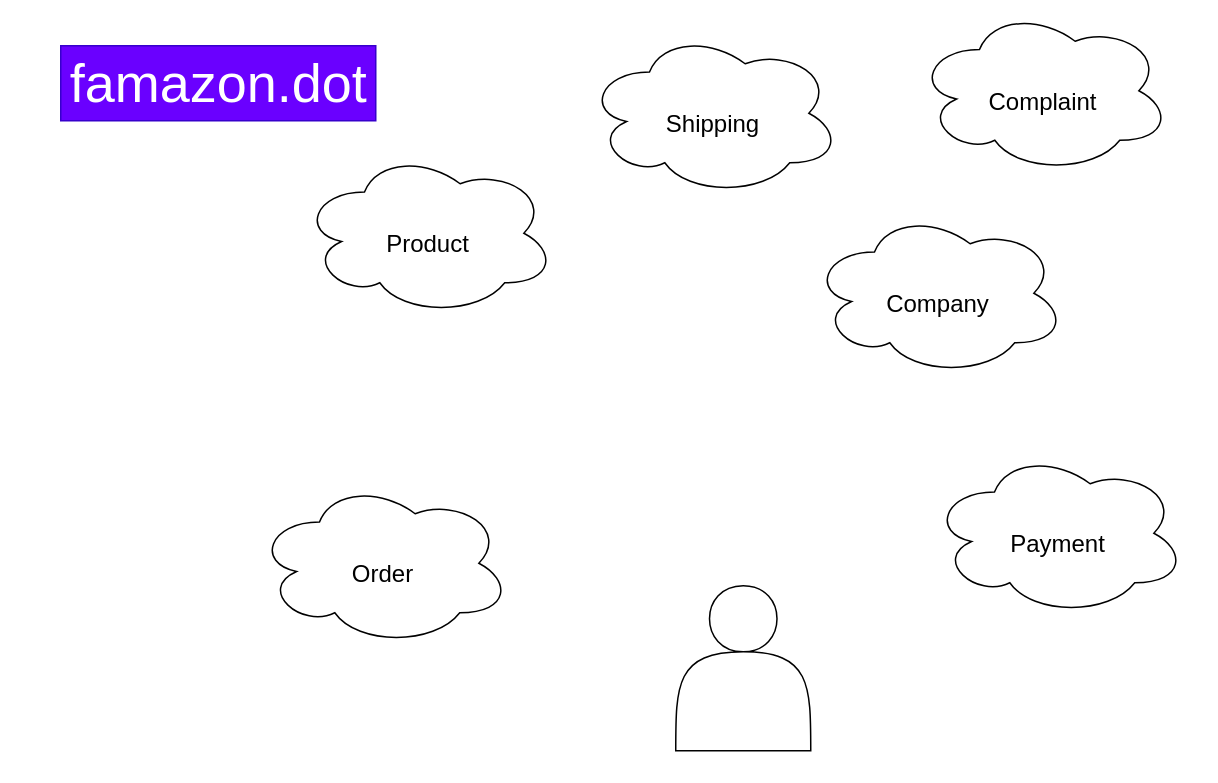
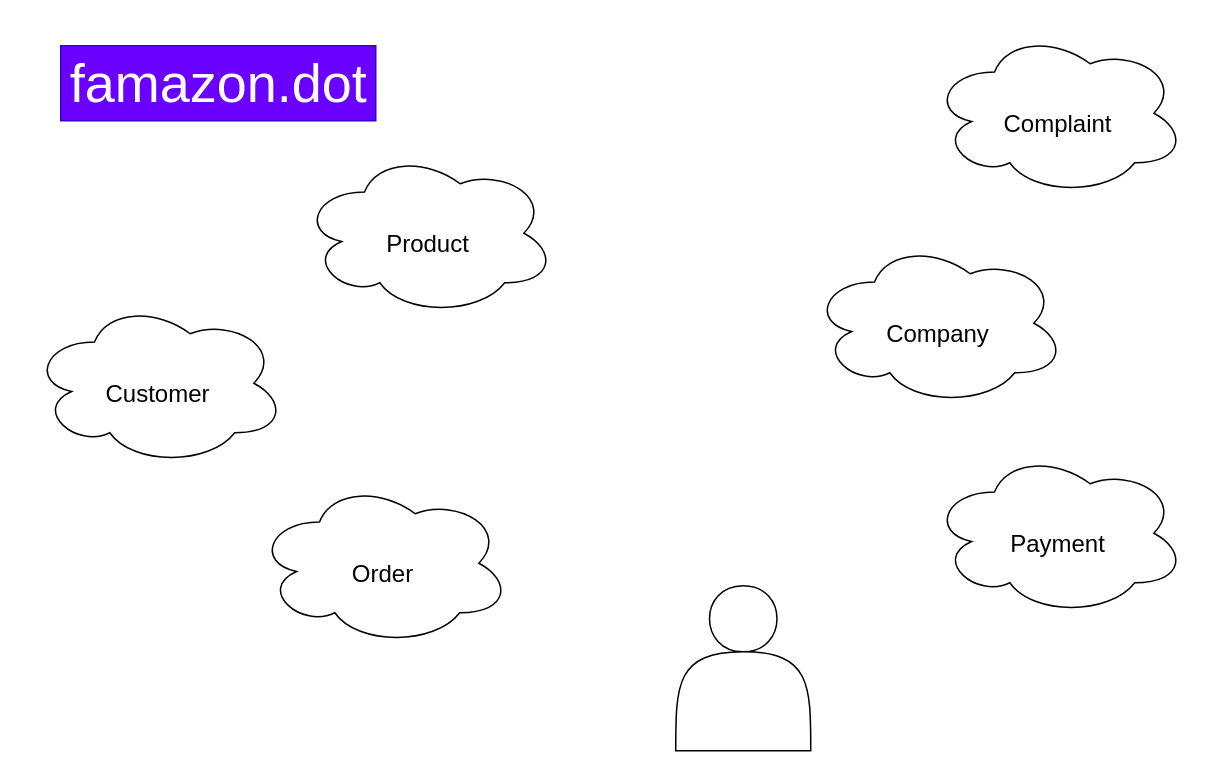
- <mxCell id="7" value="&lt;font style=&quot;font-size: 16px&quot;&gt;Complaint&lt;/font&gt;" style="ellipse;shape=cloud;whiteSpace=wrap;html=1;labelBackgroundColor=none;fontSize=36;" vertex="1" parent="1"><mxGeometry x="610" y="5" width="170" height="110" as="geometry" /></mxCell>
+ <mxCell id="7" value="&lt;font style=&quot;font-size: 16px&quot;&gt;Complaint&lt;/font&gt;" style="ellipse;shape=cloud;whiteSpace=wrap;html=1;labelBackgroundColor=none;fontSize=36;" vertex="1" parent="1"><mxGeometry x="620" y="20" width="170" height="110" as="geometry" /></mxCell>
- <mxCell id="10" value="&lt;font style=&quot;font-size: 16px&quot;&gt;Shipping&lt;/font&gt;" style="ellipse;shape=cloud;whiteSpace=wrap;html=1;labelBackgroundColor=none;fontSize=36;" vertex="1" parent="1"><mxGeometry x="390" y="20" width="170" height="110" as="geometry" /></mxCell>
- <mxCell id="5" value="&lt;font style=&quot;font-size: 16px&quot;&gt;Company&lt;/font&gt;" style="ellipse;shape=cloud;whiteSpace=wrap;html=1;labelBackgroundColor=none;fontSize=36;" vertex="1" parent="1"><mxGeometry x="540" y="140" width="170" height="110" as="geometry" /></mxCell>
+ <mxCell id="5" value="&lt;font style=&quot;font-size: 16px&quot;&gt;Company&lt;/font&gt;" style="ellipse;shape=cloud;whiteSpace=wrap;html=1;labelBackgroundColor=none;fontSize=36;" vertex="1" parent="1"><mxGeometry x="540" y="160" width="170" height="110" as="geometry" /></mxCell>
+ <mxCell id="4" value="&lt;font style=&quot;font-size: 16px&quot;&gt;Customer&lt;/font&gt;" style="ellipse;shape=cloud;whiteSpace=wrap;html=1;labelBackgroundColor=none;fontSize=36;" vertex="1" parent="1"><mxGeometry x="20" y="200" width="170" height="110" as="geometry" /></mxCell>
